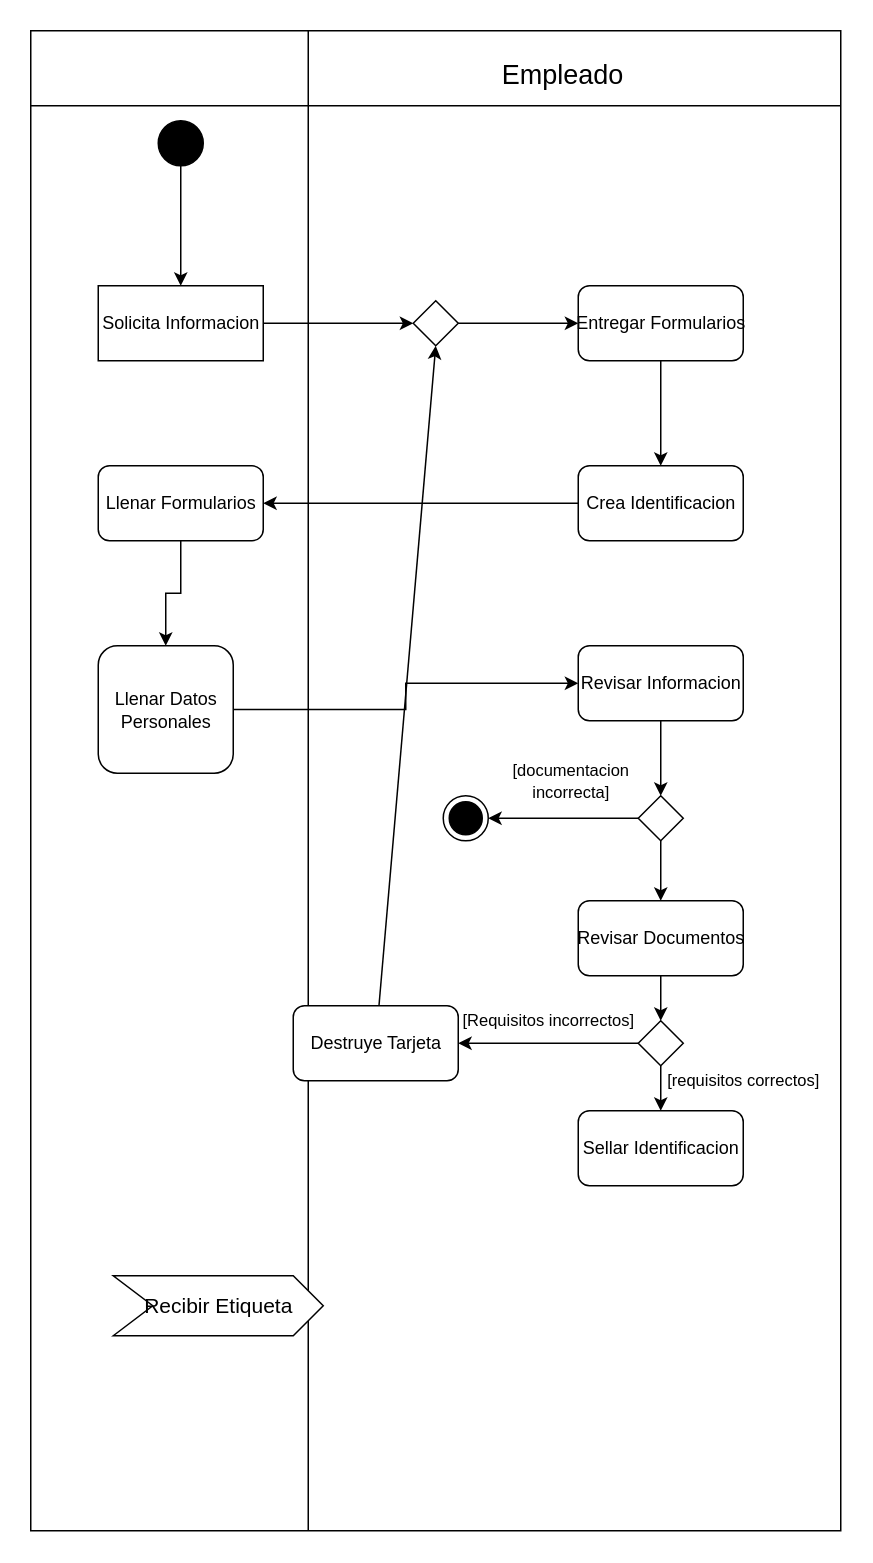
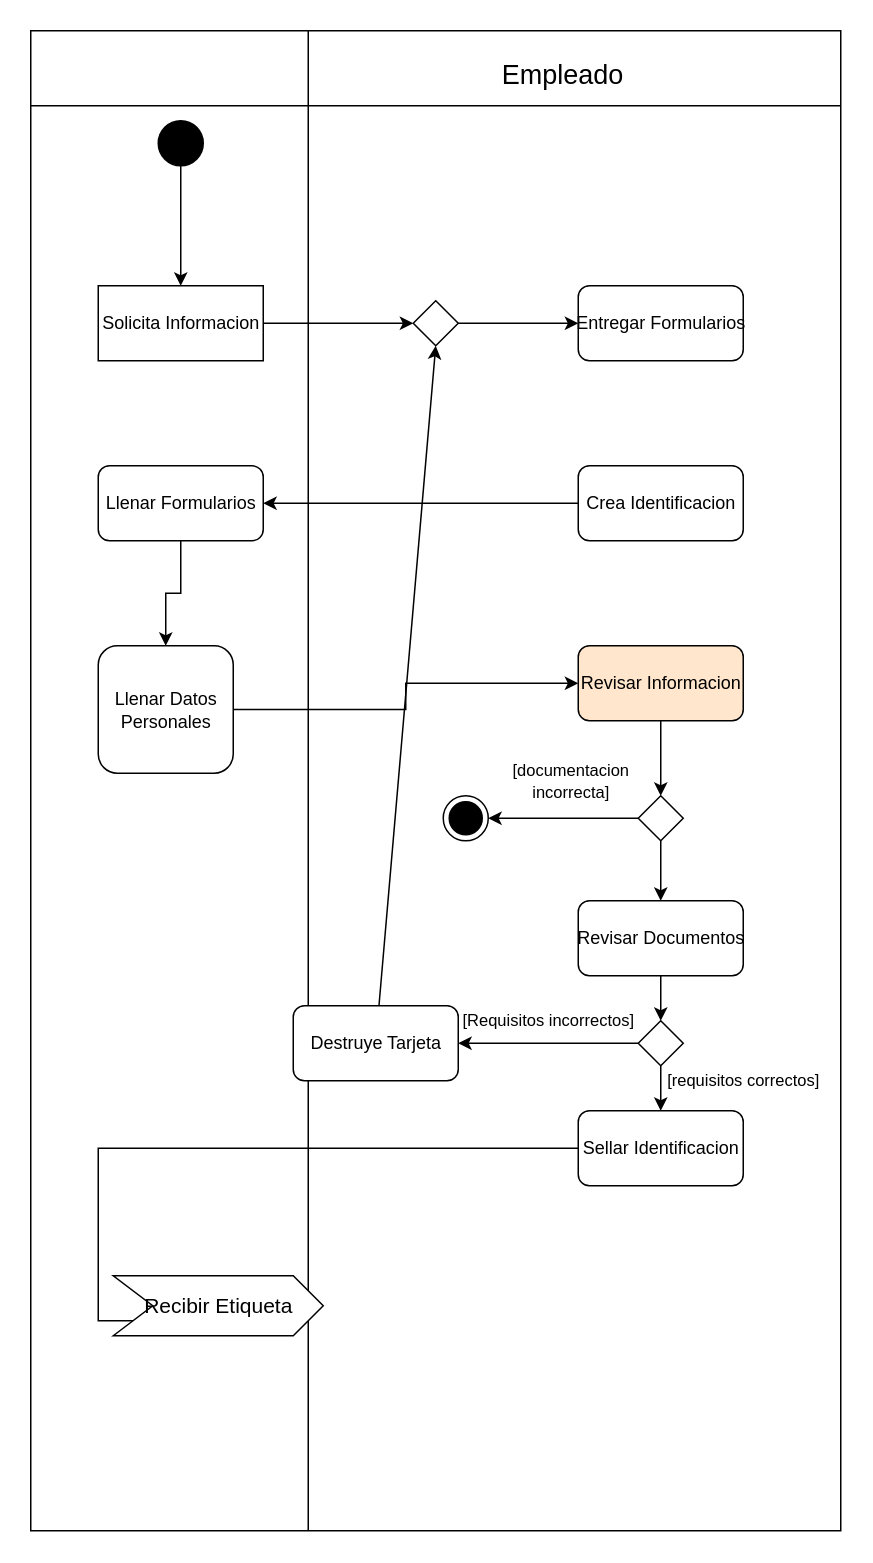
- <mxCell id="15" value="" style="edgeStyle=orthogonalEdgeStyle;rounded=0;orthogonalLoop=1;jettySize=auto;html=1;" edge="1" parent="1" source="16" target="12"><mxGeometry relative="1" as="geometry" /></mxCell>
- <mxCell id="8" value="Revisar Informacion" style="html=1;rounded=1;" vertex="1" parent="1"><mxGeometry x="385" y="430" width="110" height="50" as="geometry" /></mxCell>
+ <mxCell id="8" value="Revisar Informacion" style="html=1;rounded=1;fillColor=#ffe6cc;" vertex="1" parent="1"><mxGeometry x="385" y="430" width="110" height="50" as="geometry" /></mxCell>
+ <mxCell id="25" style="edgeStyle=orthogonalEdgeStyle;rounded=0;orthogonalLoop=1;jettySize=auto;html=1;entryX=0;entryY=0;entryDx=26.33;entryDy=20;entryPerimeter=0;fontSize=11;" edge="1" parent="1" source="26" target="35"><mxGeometry relative="1" as="geometry"><Array as="points"><mxPoint x="65" y="765" /><mxPoint x="65" y="880" /></Array></mxGeometry></mxCell>
